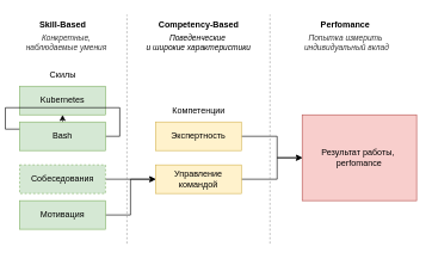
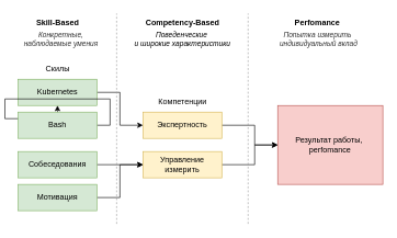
+ <mxCell id="5" style="edgeStyle=orthogonalEdgeStyle;rounded=0;orthogonalLoop=1;jettySize=auto;html=1;exitX=1;exitY=0.5;exitDx=0;exitDy=0;entryX=0;entryY=0.5;entryDx=0;entryDy=0;" edge="1" parent="1" source="6" target="3"><mxGeometry relative="1" as="geometry" /></mxCell>
- <mxCell id="14" value="Собеседования" style="rounded=0;whiteSpace=wrap;html=1;fillColor=#d5e8d4;strokeColor=#82b366;dashed=1;" vertex="1" parent="1"><mxGeometry x="25" y="230" width="120" height="40" as="geometry" /></mxCell>
+ <mxCell id="14" value="Собеседования" style="rounded=0;whiteSpace=wrap;html=1;fillColor=#d5e8d4;strokeColor=#82b366;" vertex="1" parent="1"><mxGeometry x="25" y="230" width="120" height="40" as="geometry" /></mxCell>
- <mxCell id="12" value="Управление командой" style="rounded=0;whiteSpace=wrap;html=1;fillColor=#fff2cc;strokeColor=#d6b656;" vertex="1" parent="1"><mxGeometry x="215" y="230" width="120" height="40" as="geometry" /></mxCell>
+ <mxCell id="12" value="Управление измерить" style="rounded=0;whiteSpace=wrap;html=1;fillColor=#fff2cc;strokeColor=#d6b656;" vertex="1" parent="1"><mxGeometry x="215" y="230" width="120" height="40" as="geometry" /></mxCell>
